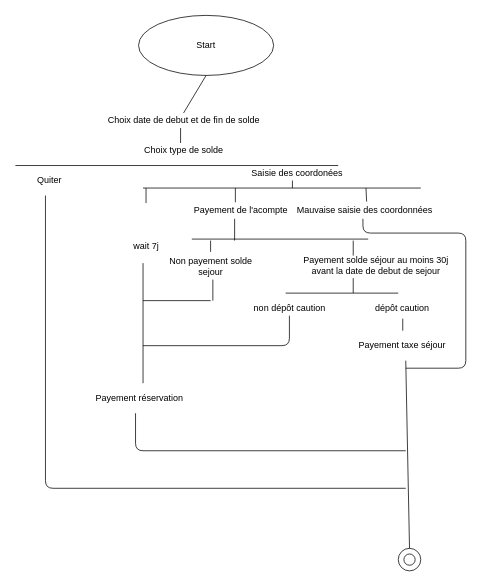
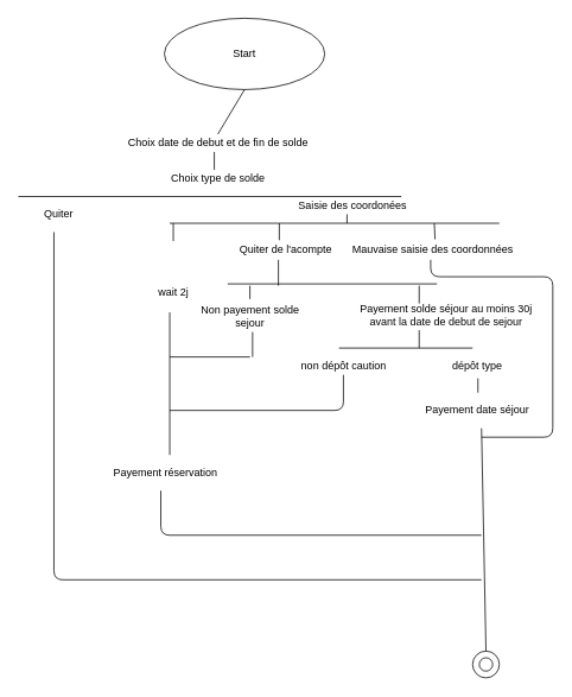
- <mxCell id="8" value="Payement de l'acompte" style="text;html=1;align=center;verticalAlign=middle;resizable=0;points=[];autosize=1;strokeColor=none;fillColor=none;" vertex="1" parent="1"><mxGeometry x="250" y="270" width="140" height="20" as="geometry" /></mxCell>
+ <mxCell id="8" value="Quiter de l'acompte" style="text;html=1;align=center;verticalAlign=middle;resizable=0;points=[];autosize=1;strokeColor=none;fillColor=none;" vertex="1" parent="1"><mxGeometry x="250" y="270" width="140" height="20" as="geometry" /></mxCell>
- <mxCell id="10" value="wait 7j" style="text;html=1;align=center;verticalAlign=middle;resizable=0;points=[];autosize=1;strokeColor=none;fillColor=none;" vertex="1" parent="1"><mxGeometry x="169" y="318" width="50" height="20" as="geometry" /></mxCell>
+ <mxCell id="10" value="wait 2j" style="text;html=1;align=center;verticalAlign=middle;resizable=0;points=[];autosize=1;strokeColor=none;fillColor=none;" vertex="1" parent="1"><mxGeometry x="169" y="318" width="50" height="20" as="geometry" /></mxCell>
- <mxCell id="30" value="dépôt caution" style="text;html=1;align=center;verticalAlign=middle;resizable=0;points=[];autosize=1;strokeColor=none;fillColor=none;" vertex="1" parent="1"><mxGeometry x="490" y="400" width="90" height="20" as="geometry" /></mxCell>
+ <mxCell id="30" value="dépôt type" style="text;html=1;align=center;verticalAlign=middle;resizable=0;points=[];autosize=1;strokeColor=none;fillColor=none;" vertex="1" parent="1"><mxGeometry x="490" y="400" width="90" height="20" as="geometry" /></mxCell>
- <mxCell id="36" value="Payement taxe séjour" style="text;html=1;align=center;verticalAlign=middle;resizable=0;points=[];autosize=1;strokeColor=none;fillColor=none;" vertex="1" parent="1"><mxGeometry x="470" y="450" width="130" height="20" as="geometry" /></mxCell>
+ <mxCell id="36" value="Payement date séjour" style="text;html=1;align=center;verticalAlign=middle;resizable=0;points=[];autosize=1;strokeColor=none;fillColor=none;" vertex="1" parent="1"><mxGeometry x="470" y="450" width="130" height="20" as="geometry" /></mxCell>
